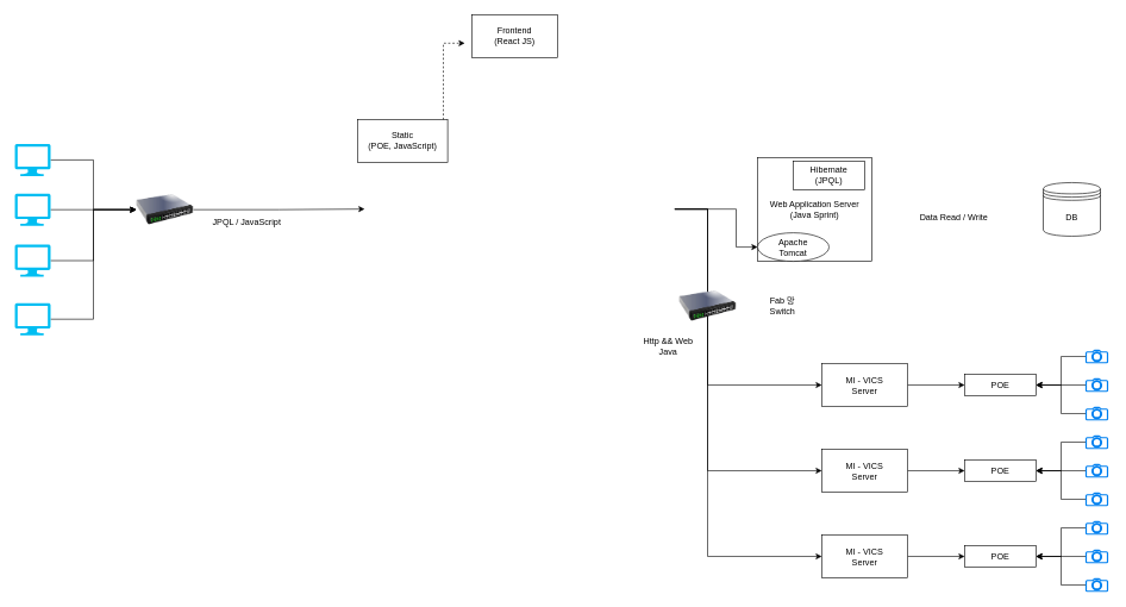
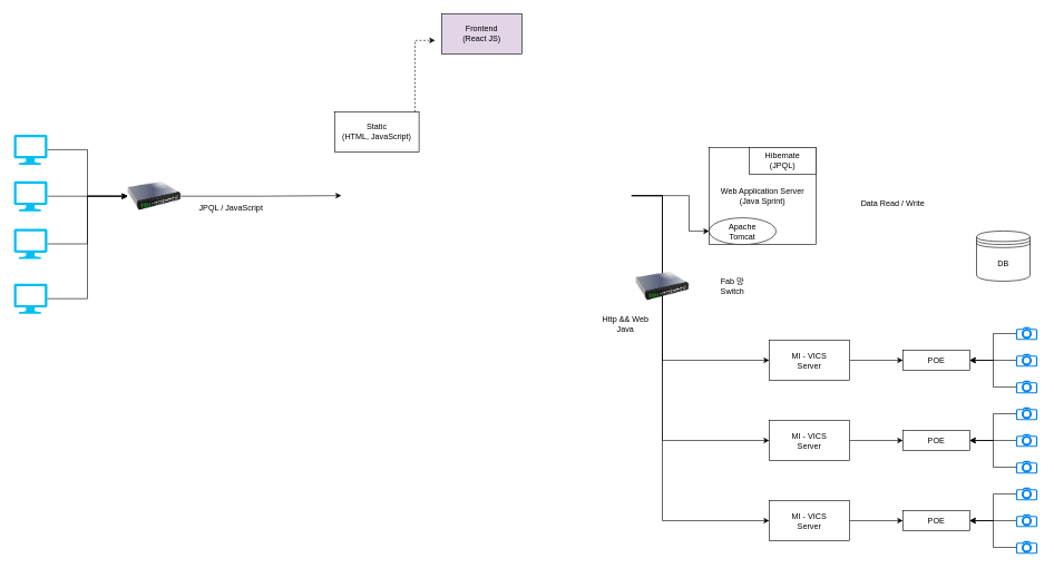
- <mxCell id="58" value="Frontend&lt;div&gt;(React JS)&lt;/div&gt;" style="rounded=0;whiteSpace=wrap;html=1;" vertex="1" parent="1"><mxGeometry x="660" y="20" width="120" height="60" as="geometry" /></mxCell>
+ <mxCell id="58" value="Frontend&lt;div&gt;(React JS)&lt;/div&gt;" style="rounded=0;whiteSpace=wrap;html=1;fillColor=#e1d5e7;" vertex="1" parent="1"><mxGeometry x="660" y="20" width="120" height="60" as="geometry" /></mxCell>
- <mxCell id="20" value="Static&lt;br&gt;(POE, JavaScript)" style="rounded=0;whiteSpace=wrap;html=1;" vertex="1" parent="1"><mxGeometry x="500" y="167.25" width="126" height="60" as="geometry" /></mxCell>
+ <mxCell id="20" value="Static&lt;br&gt;(HTML, JavaScript)" style="rounded=0;whiteSpace=wrap;html=1;" vertex="1" parent="1"><mxGeometry x="500" y="167.25" width="126" height="60" as="geometry" /></mxCell>
- <mxCell id="49" value="Hibernate&lt;div&gt;(JPQL)&lt;/div&gt;" style="rounded=0;whiteSpace=wrap;html=1;" vertex="1" parent="1"><mxGeometry x="1110" y="225" width="100" height="40" as="geometry" /></mxCell>
+ <mxCell id="49" value="Hibernate&lt;div&gt;(JPQL)&lt;/div&gt;" style="rounded=0;whiteSpace=wrap;html=1;" vertex="1" parent="1"><mxGeometry x="1120" y="220" width="100" height="40" as="geometry" /></mxCell>
- <mxCell id="14" value="DB" style="shape=datastore;whiteSpace=wrap;html=1;" vertex="1" parent="1"><mxGeometry x="1460" y="255.25" width="80" height="75" as="geometry" /></mxCell>
+ <mxCell id="14" value="DB" style="shape=datastore;whiteSpace=wrap;html=1;" vertex="1" parent="1"><mxGeometry x="1460" y="345.25" width="80" height="75" as="geometry" /></mxCell>
